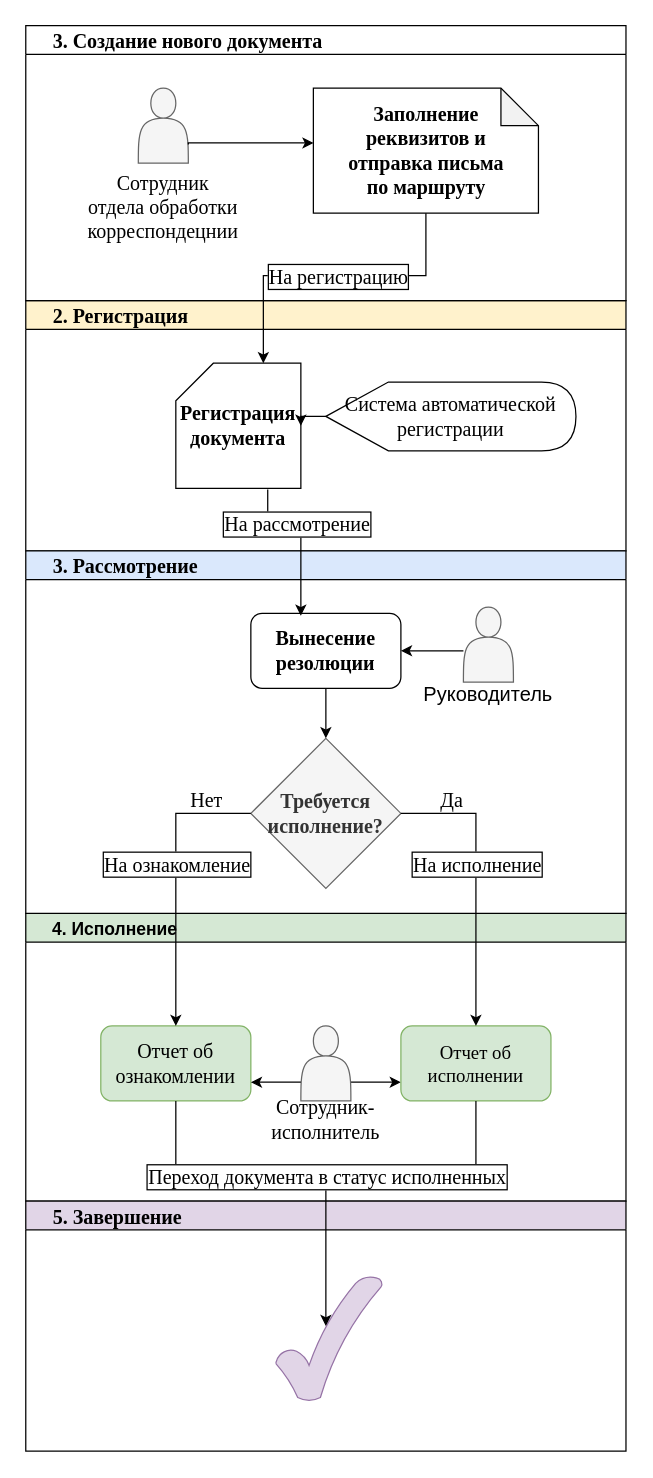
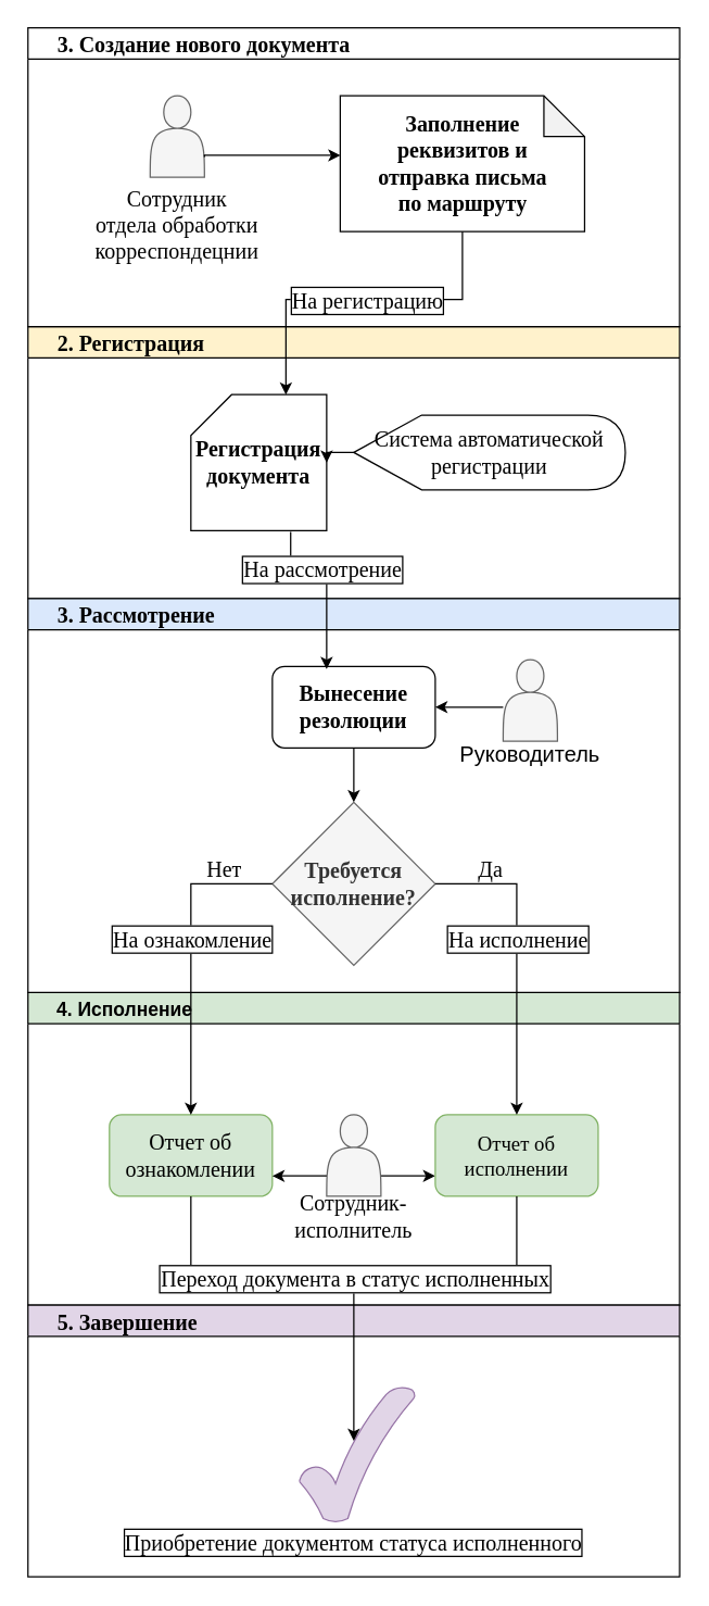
+ <mxCell id="40" value="Приобретение документом статуса исполненного" style="text;html=1;strokeColor=none;fillColor=none;align=center;verticalAlign=middle;whiteSpace=wrap;rounded=0;shadow=0;labelBackgroundColor=default;labelBorderColor=#000000;fontFamily=Times New Roman;fontSize=16;fontColor=default;" vertex="1" parent="37"><mxGeometry x="45" y="160" width="390" height="30" as="geometry" /></mxCell>
